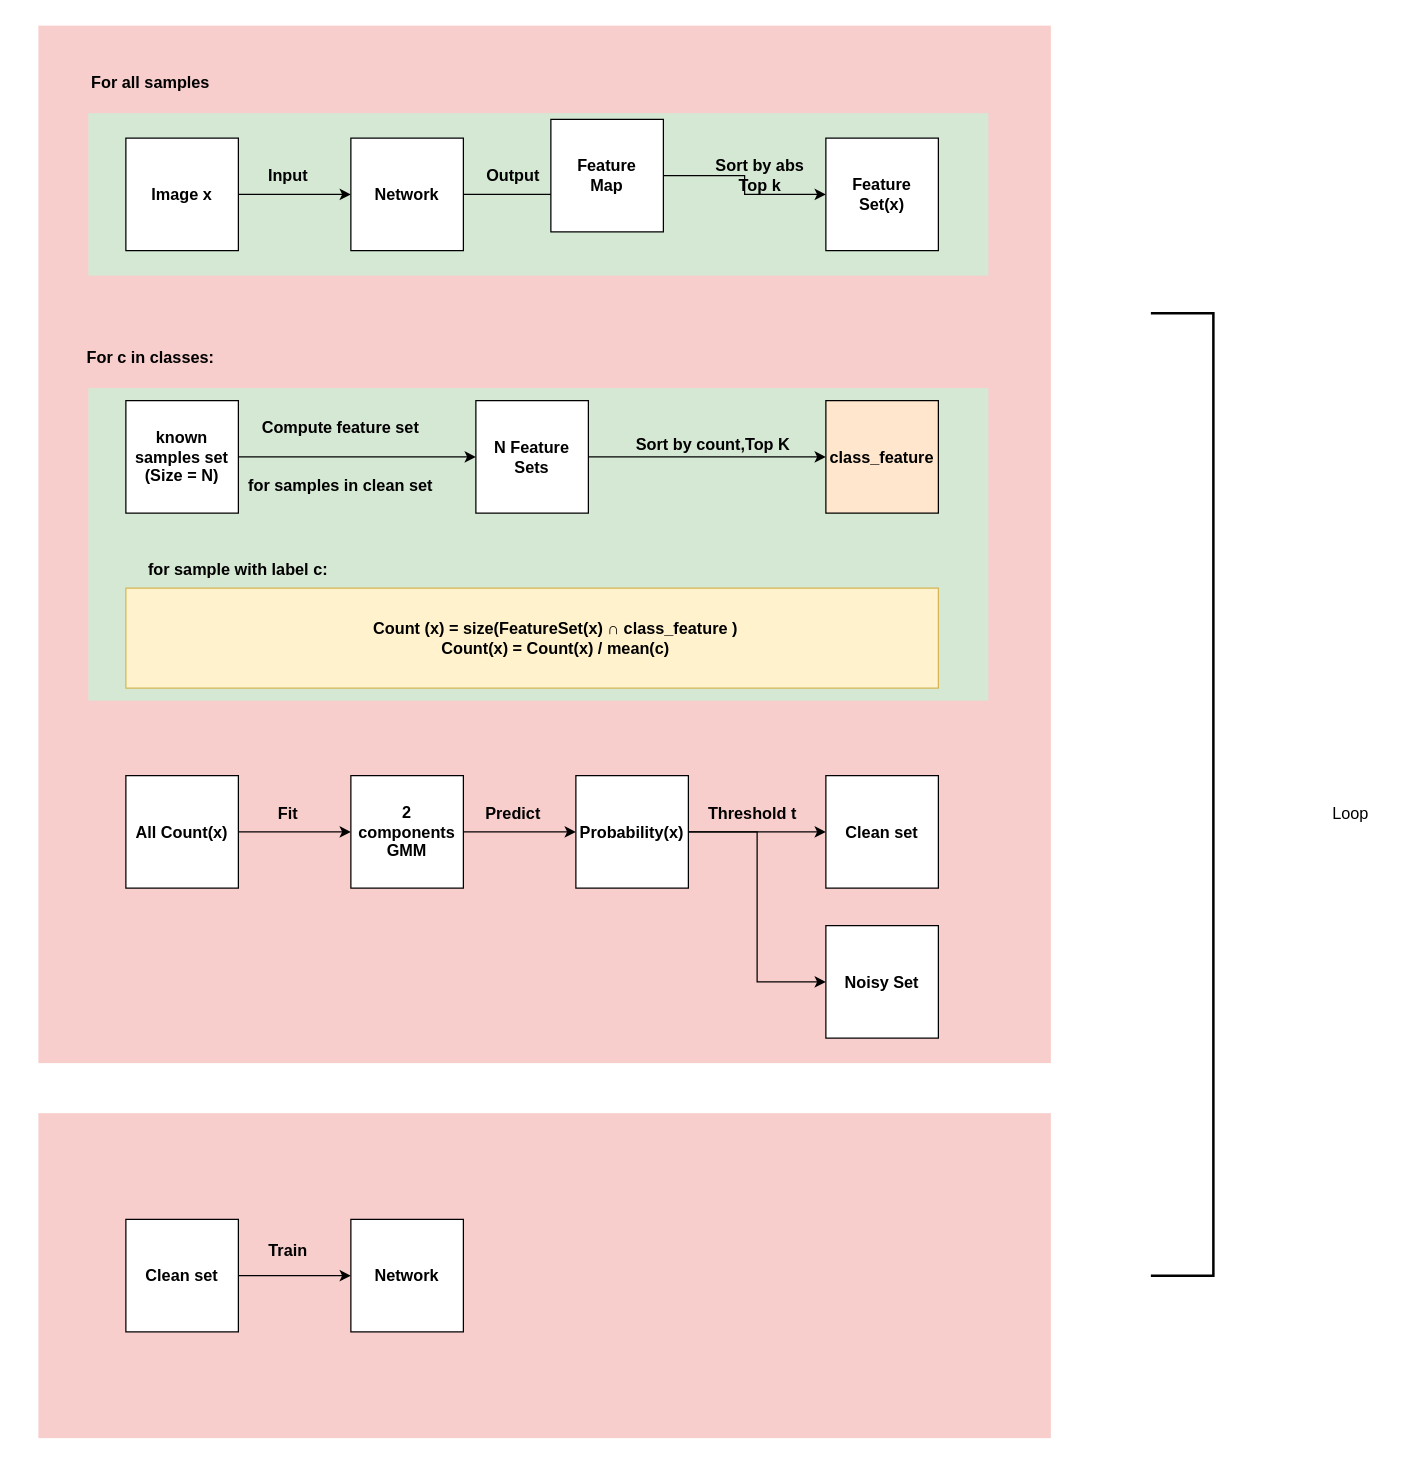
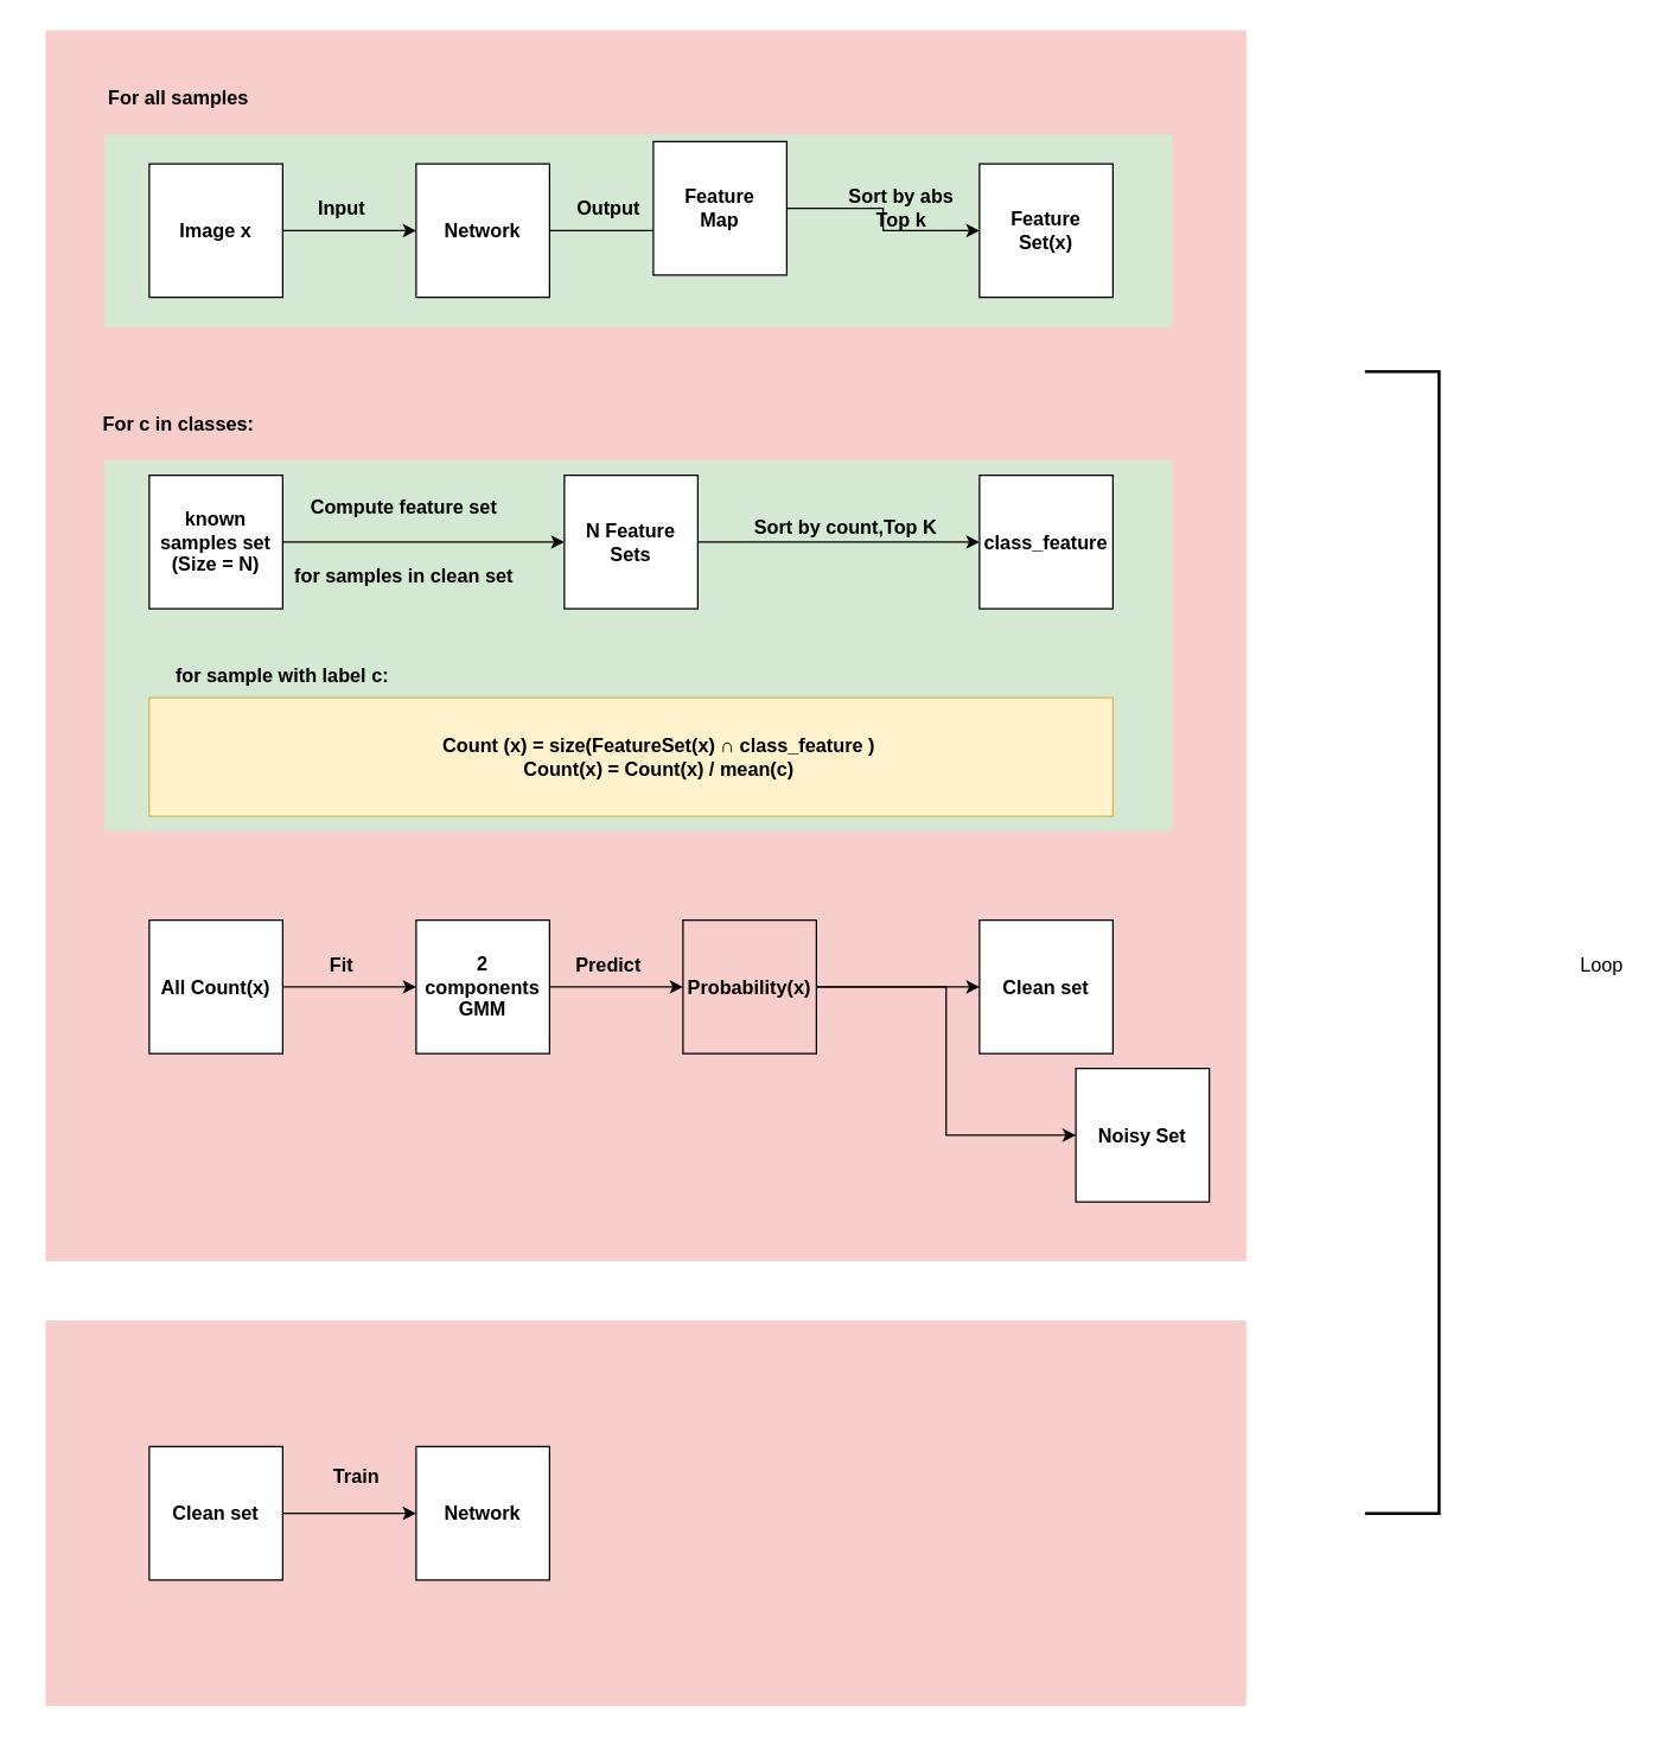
- <mxCell id="21" value="class_feature" style="rounded=0;whiteSpace=wrap;html=1;fontStyle=1;fontSize=13;fillColor=#ffe6cc;" vertex="1" parent="1"><mxGeometry x="660" y="320" width="90" height="90" as="geometry" /></mxCell>
+ <mxCell id="21" value="class_feature" style="rounded=0;whiteSpace=wrap;html=1;fontStyle=1;fontSize=13;" vertex="1" parent="1"><mxGeometry x="660" y="320" width="90" height="90" as="geometry" /></mxCell>
- <mxCell id="37" value="Threshold t" style="text;html=1;strokeColor=none;fillColor=none;align=center;verticalAlign=middle;whiteSpace=wrap;rounded=0;fontStyle=1;fontSize=13;" vertex="1" parent="1"><mxGeometry x="560" y="640" width="82.5" height="20" as="geometry" /></mxCell>
- <mxCell id="34" value="Probability(x)" style="rounded=0;whiteSpace=wrap;html=1;fontStyle=1;fontSize=13;" vertex="1" parent="1"><mxGeometry x="460" y="620" width="90" height="90" as="geometry" /></mxCell>
+ <mxCell id="34" value="Probability(x)" style="rounded=0;whiteSpace=wrap;html=1;fontStyle=1;fontSize=13;fillColor=#f8cecc;" vertex="1" parent="1"><mxGeometry x="460" y="620" width="90" height="90" as="geometry" /></mxCell>
- <mxCell id="38" value="Noisy Set" style="rounded=0;whiteSpace=wrap;html=1;fontStyle=1;fontSize=13;" vertex="1" parent="1"><mxGeometry x="660" y="740" width="90" height="90" as="geometry" /></mxCell>
+ <mxCell id="38" value="Noisy Set" style="rounded=0;whiteSpace=wrap;html=1;fontStyle=1;fontSize=13;" vertex="1" parent="1"><mxGeometry x="725" y="720" width="90" height="90" as="geometry" /></mxCell>
- <mxCell id="43" value="Train" style="text;html=1;strokeColor=none;fillColor=none;align=center;verticalAlign=middle;whiteSpace=wrap;rounded=0;fontStyle=1;fontSize=13;" vertex="1" parent="1"><mxGeometry x="210" y="990" width="40" height="20" as="geometry" /></mxCell>
+ <mxCell id="43" value="Train" style="text;html=1;strokeColor=none;fillColor=none;align=center;verticalAlign=middle;whiteSpace=wrap;rounded=0;fontStyle=1;fontSize=13;" vertex="1" parent="1"><mxGeometry x="220" y="985" width="40" height="20" as="geometry" /></mxCell>
